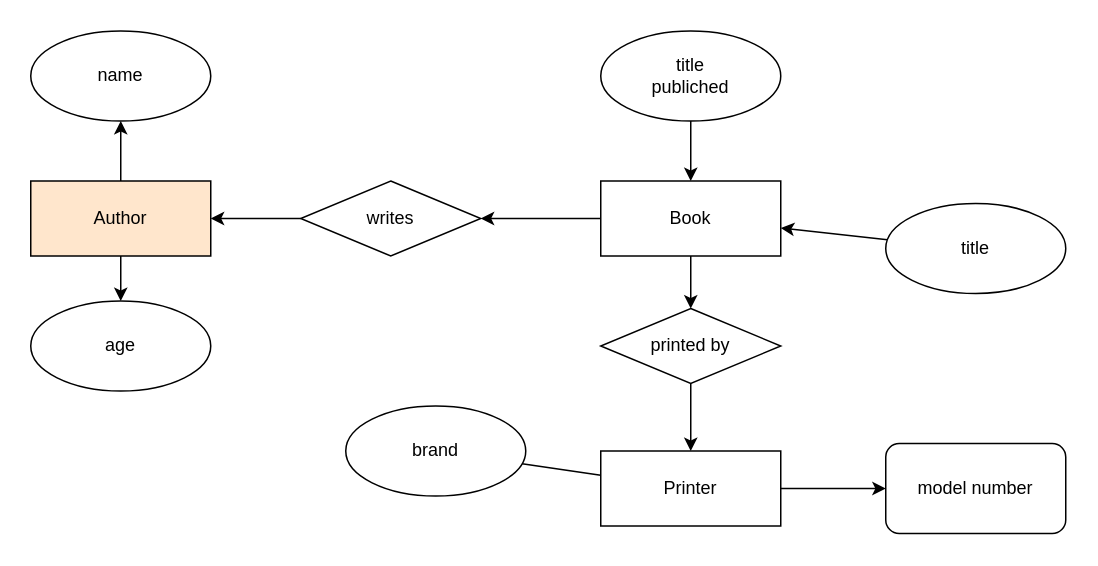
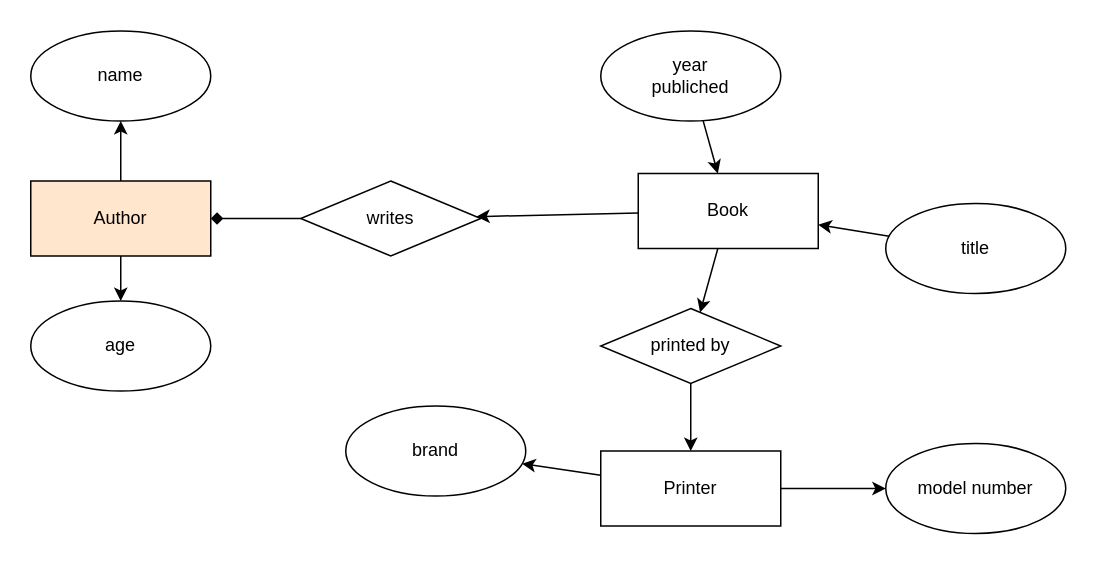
- <mxCell id="18" value="title&lt;br&gt;publiched" style="ellipse;whiteSpace=wrap;html=1;" vertex="1" parent="1"><mxGeometry x="400" y="20" width="120" height="60" as="geometry" /></mxCell>
+ <mxCell id="18" value="year&lt;br&gt;publiched" style="ellipse;whiteSpace=wrap;html=1;" vertex="1" parent="1"><mxGeometry x="400" y="20" width="120" height="60" as="geometry" /></mxCell>
- <mxCell id="2" value="" style="edgeStyle=none;html=1;" edge="1" parent="1" source="3" target="7"><mxGeometry relative="1" as="geometry" /></mxCell>
+ <mxCell id="2" value="" style="edgeStyle=none;html=1;endArrow=diamond;" edge="1" parent="1" source="3" target="7"><mxGeometry relative="1" as="geometry" /></mxCell>
- <mxCell id="14" value="Book" style="rounded=0;whiteSpace=wrap;html=1;" vertex="1" parent="1"><mxGeometry x="400" y="120" width="120" height="50" as="geometry" /></mxCell>
+ <mxCell id="14" value="Book" style="rounded=0;whiteSpace=wrap;html=1;" vertex="1" parent="1"><mxGeometry x="425" y="115" width="120" height="50" as="geometry" /></mxCell>
- <mxCell id="10" value="" style="edgeStyle=none;html=1;endArrow=none;" edge="1" parent="1" source="11" target="21"><mxGeometry relative="1" as="geometry" /></mxCell>
+ <mxCell id="10" value="" style="edgeStyle=none;html=1;" edge="1" parent="1" source="11" target="21"><mxGeometry relative="1" as="geometry" /></mxCell>
- <mxCell id="22" value="model number" style="whiteSpace=wrap;html=1;rounded=1;" vertex="1" parent="1"><mxGeometry x="590" y="295" width="120" height="60" as="geometry" /></mxCell>
+ <mxCell id="22" value="model number" style="ellipse;whiteSpace=wrap;html=1;" vertex="1" parent="1"><mxGeometry x="590" y="295" width="120" height="60" as="geometry" /></mxCell>
